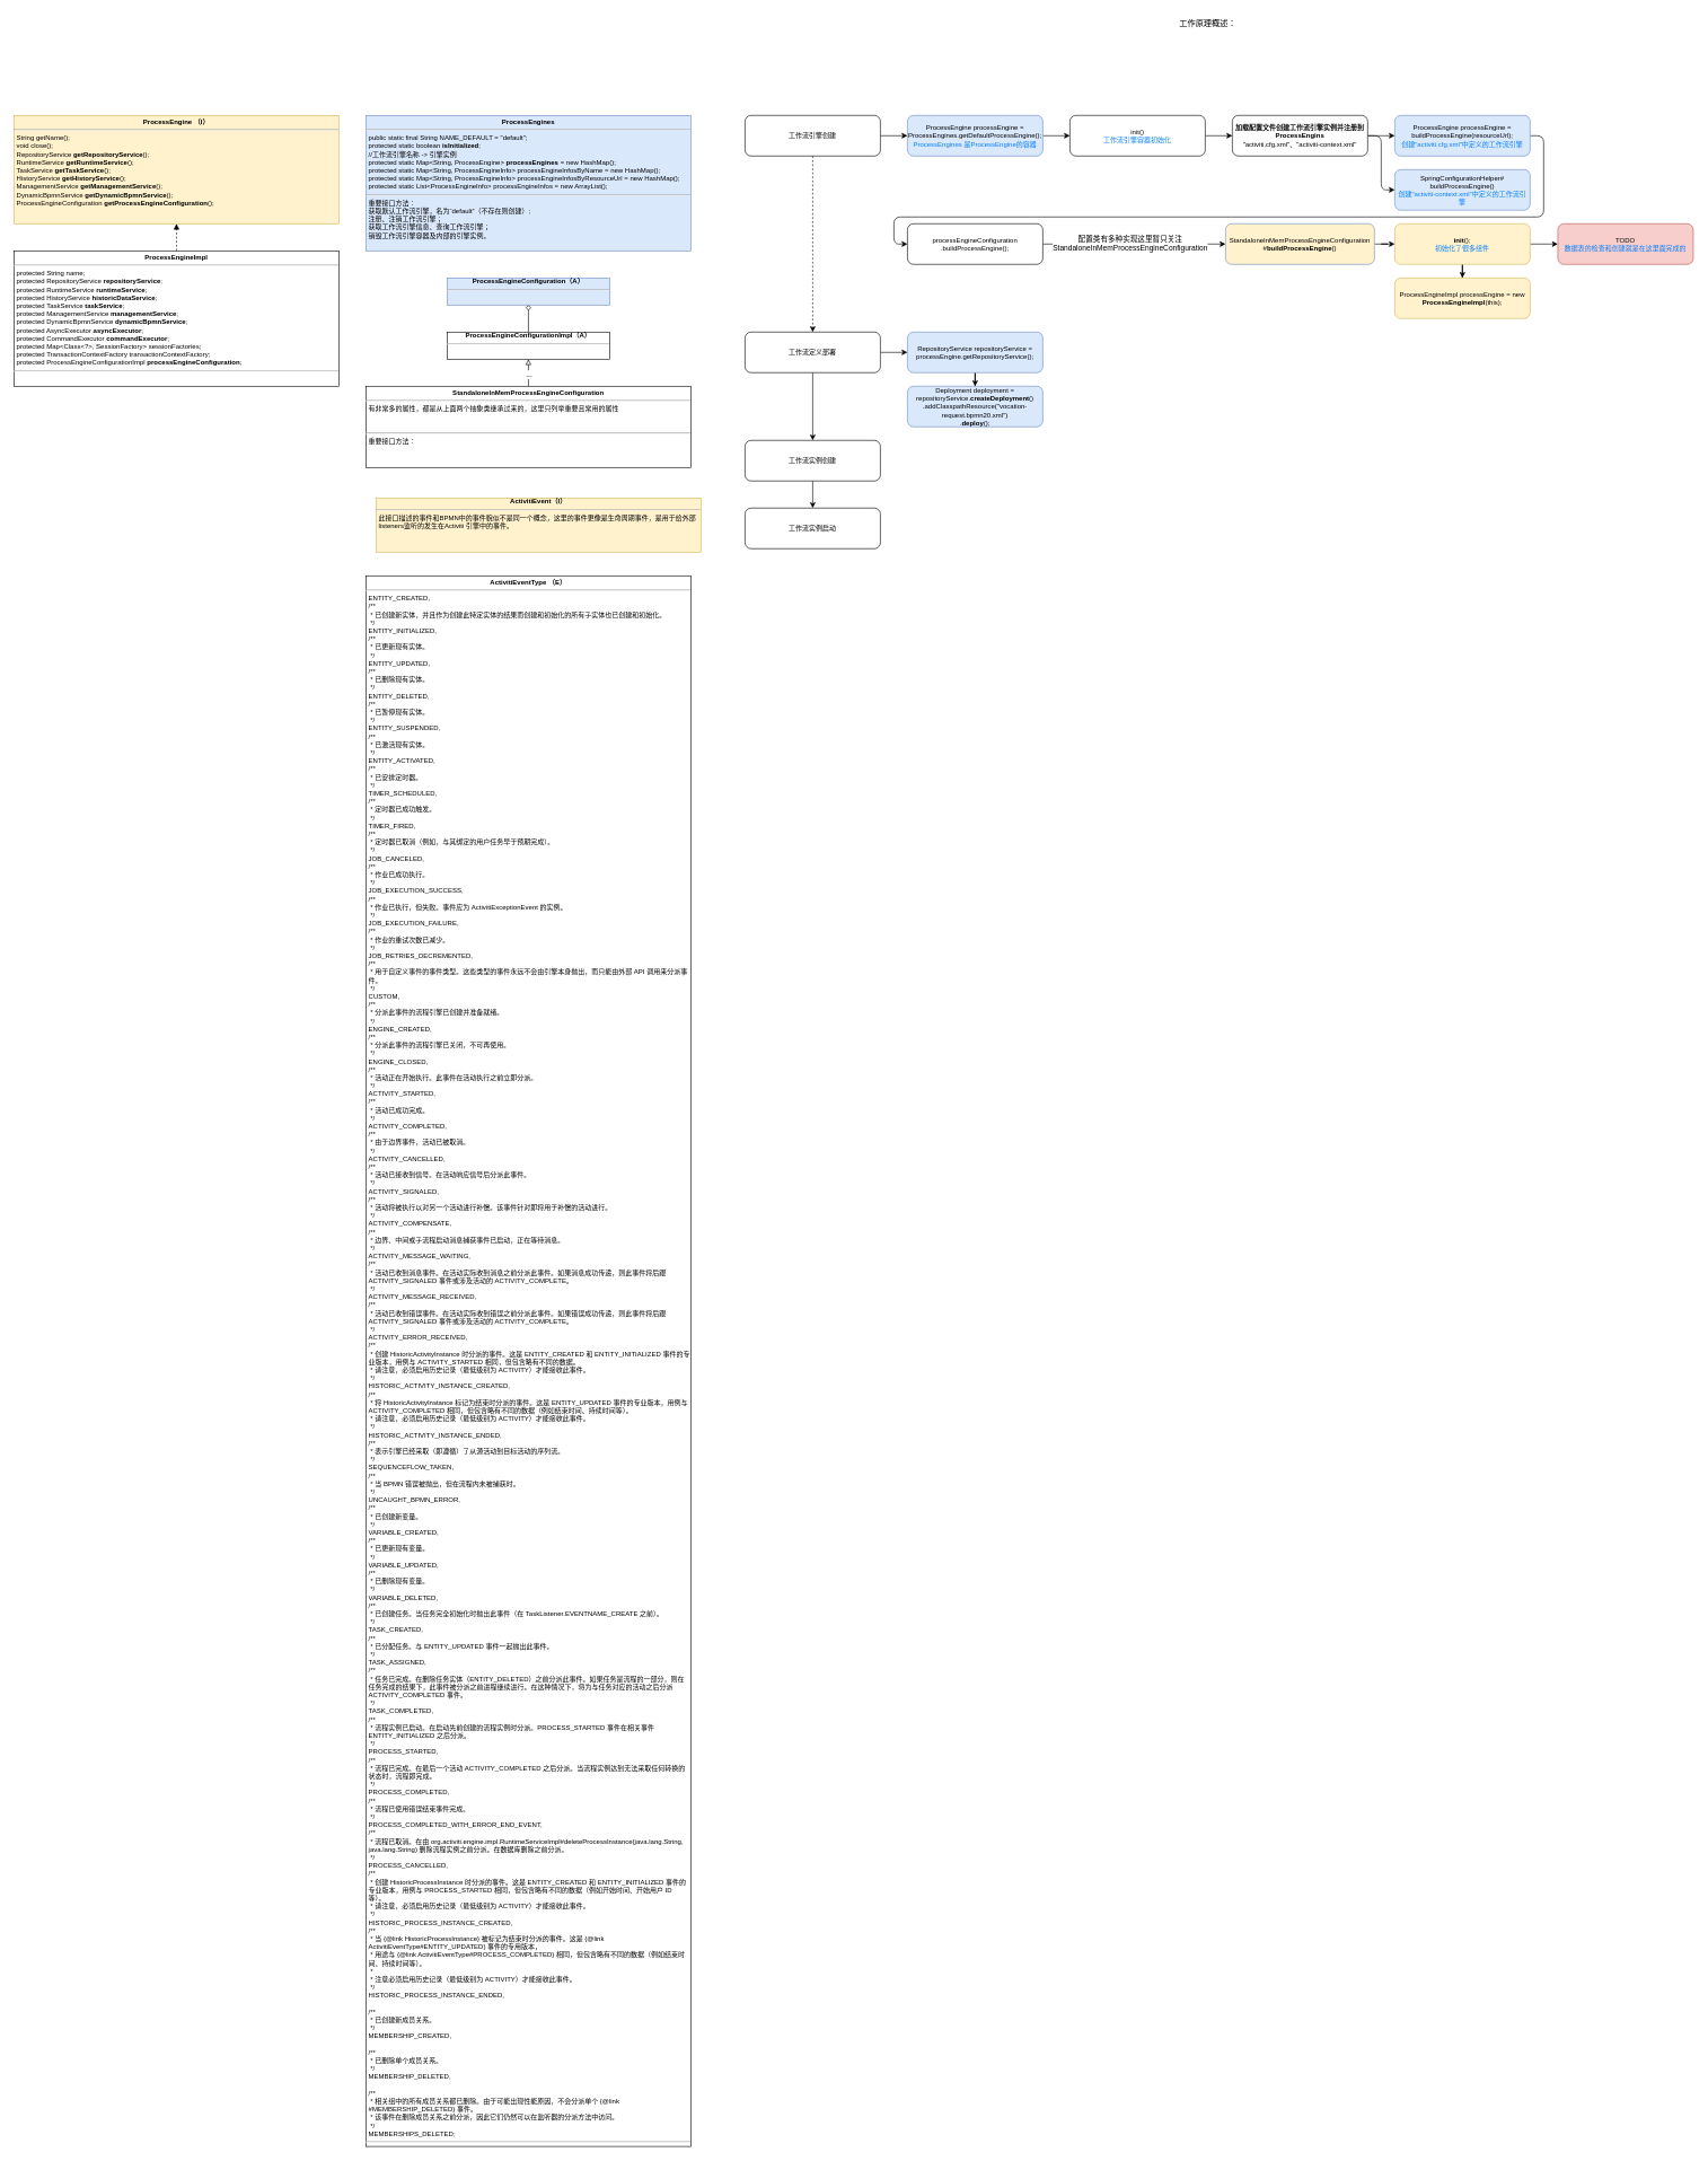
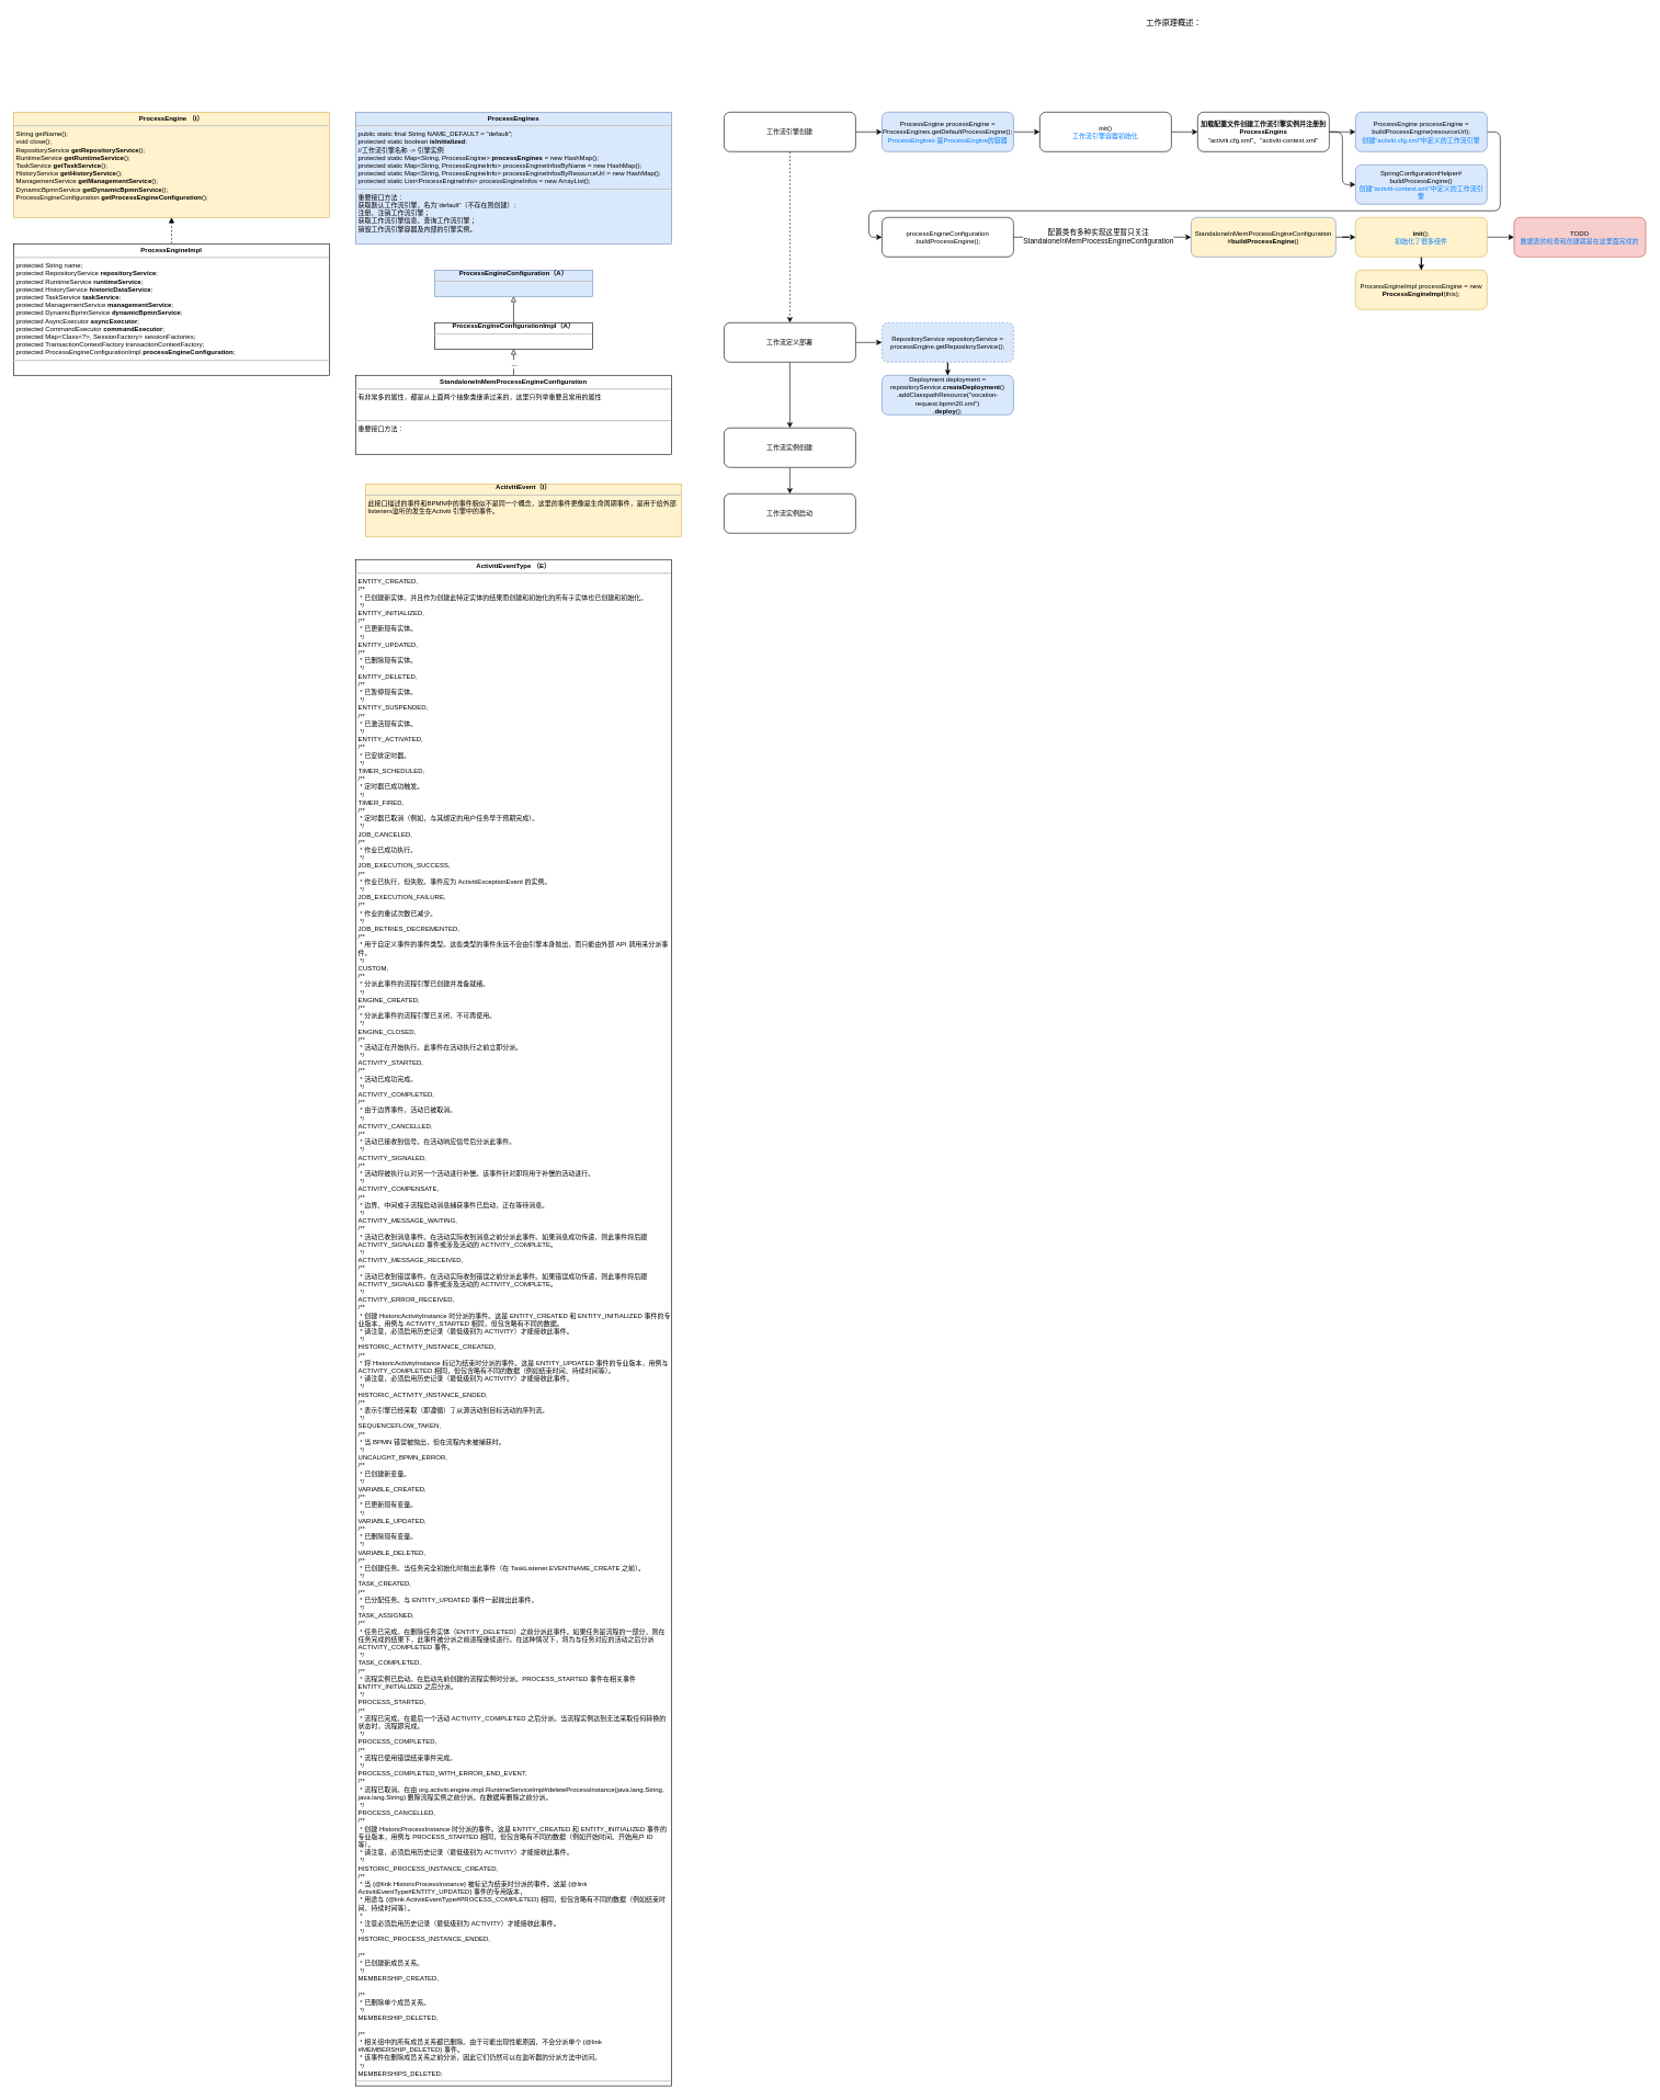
- <mxCell id="33" style="edgeStyle=orthogonalEdgeStyle;rounded=0;orthogonalLoop=1;jettySize=auto;html=1;exitX=0.5;exitY=0;exitDx=0;exitDy=0;entryX=0.5;entryY=1;entryDx=0;entryDy=0;endArrow=diamond;endFill=0;" parent="1" source="34" target="30" edge="1"><mxGeometry relative="1" as="geometry" /></mxCell>
+ <mxCell id="33" style="edgeStyle=orthogonalEdgeStyle;rounded=0;orthogonalLoop=1;jettySize=auto;html=1;exitX=0.5;exitY=0;exitDx=0;exitDy=0;entryX=0.5;entryY=1;entryDx=0;entryDy=0;endArrow=block;endFill=0;" parent="1" source="34" target="30" edge="1"><mxGeometry relative="1" as="geometry" /></mxCell>
- <mxCell id="16" value="RepositoryService repositoryService = processEngine.getRepositoryService();" style="rounded=1;whiteSpace=wrap;html=1;fontSize=10;fillColor=#dae8fc;strokeColor=#6c8ebf;" parent="1" vertex="1"><mxGeometry x="1340" y="490" width="200" height="60" as="geometry" /></mxCell>
+ <mxCell id="16" value="RepositoryService repositoryService = processEngine.getRepositoryService();" style="rounded=1;whiteSpace=wrap;html=1;fontSize=10;fillColor=#dae8fc;strokeColor=#6c8ebf;dashed=1;" parent="1" vertex="1"><mxGeometry x="1340" y="490" width="200" height="60" as="geometry" /></mxCell>
